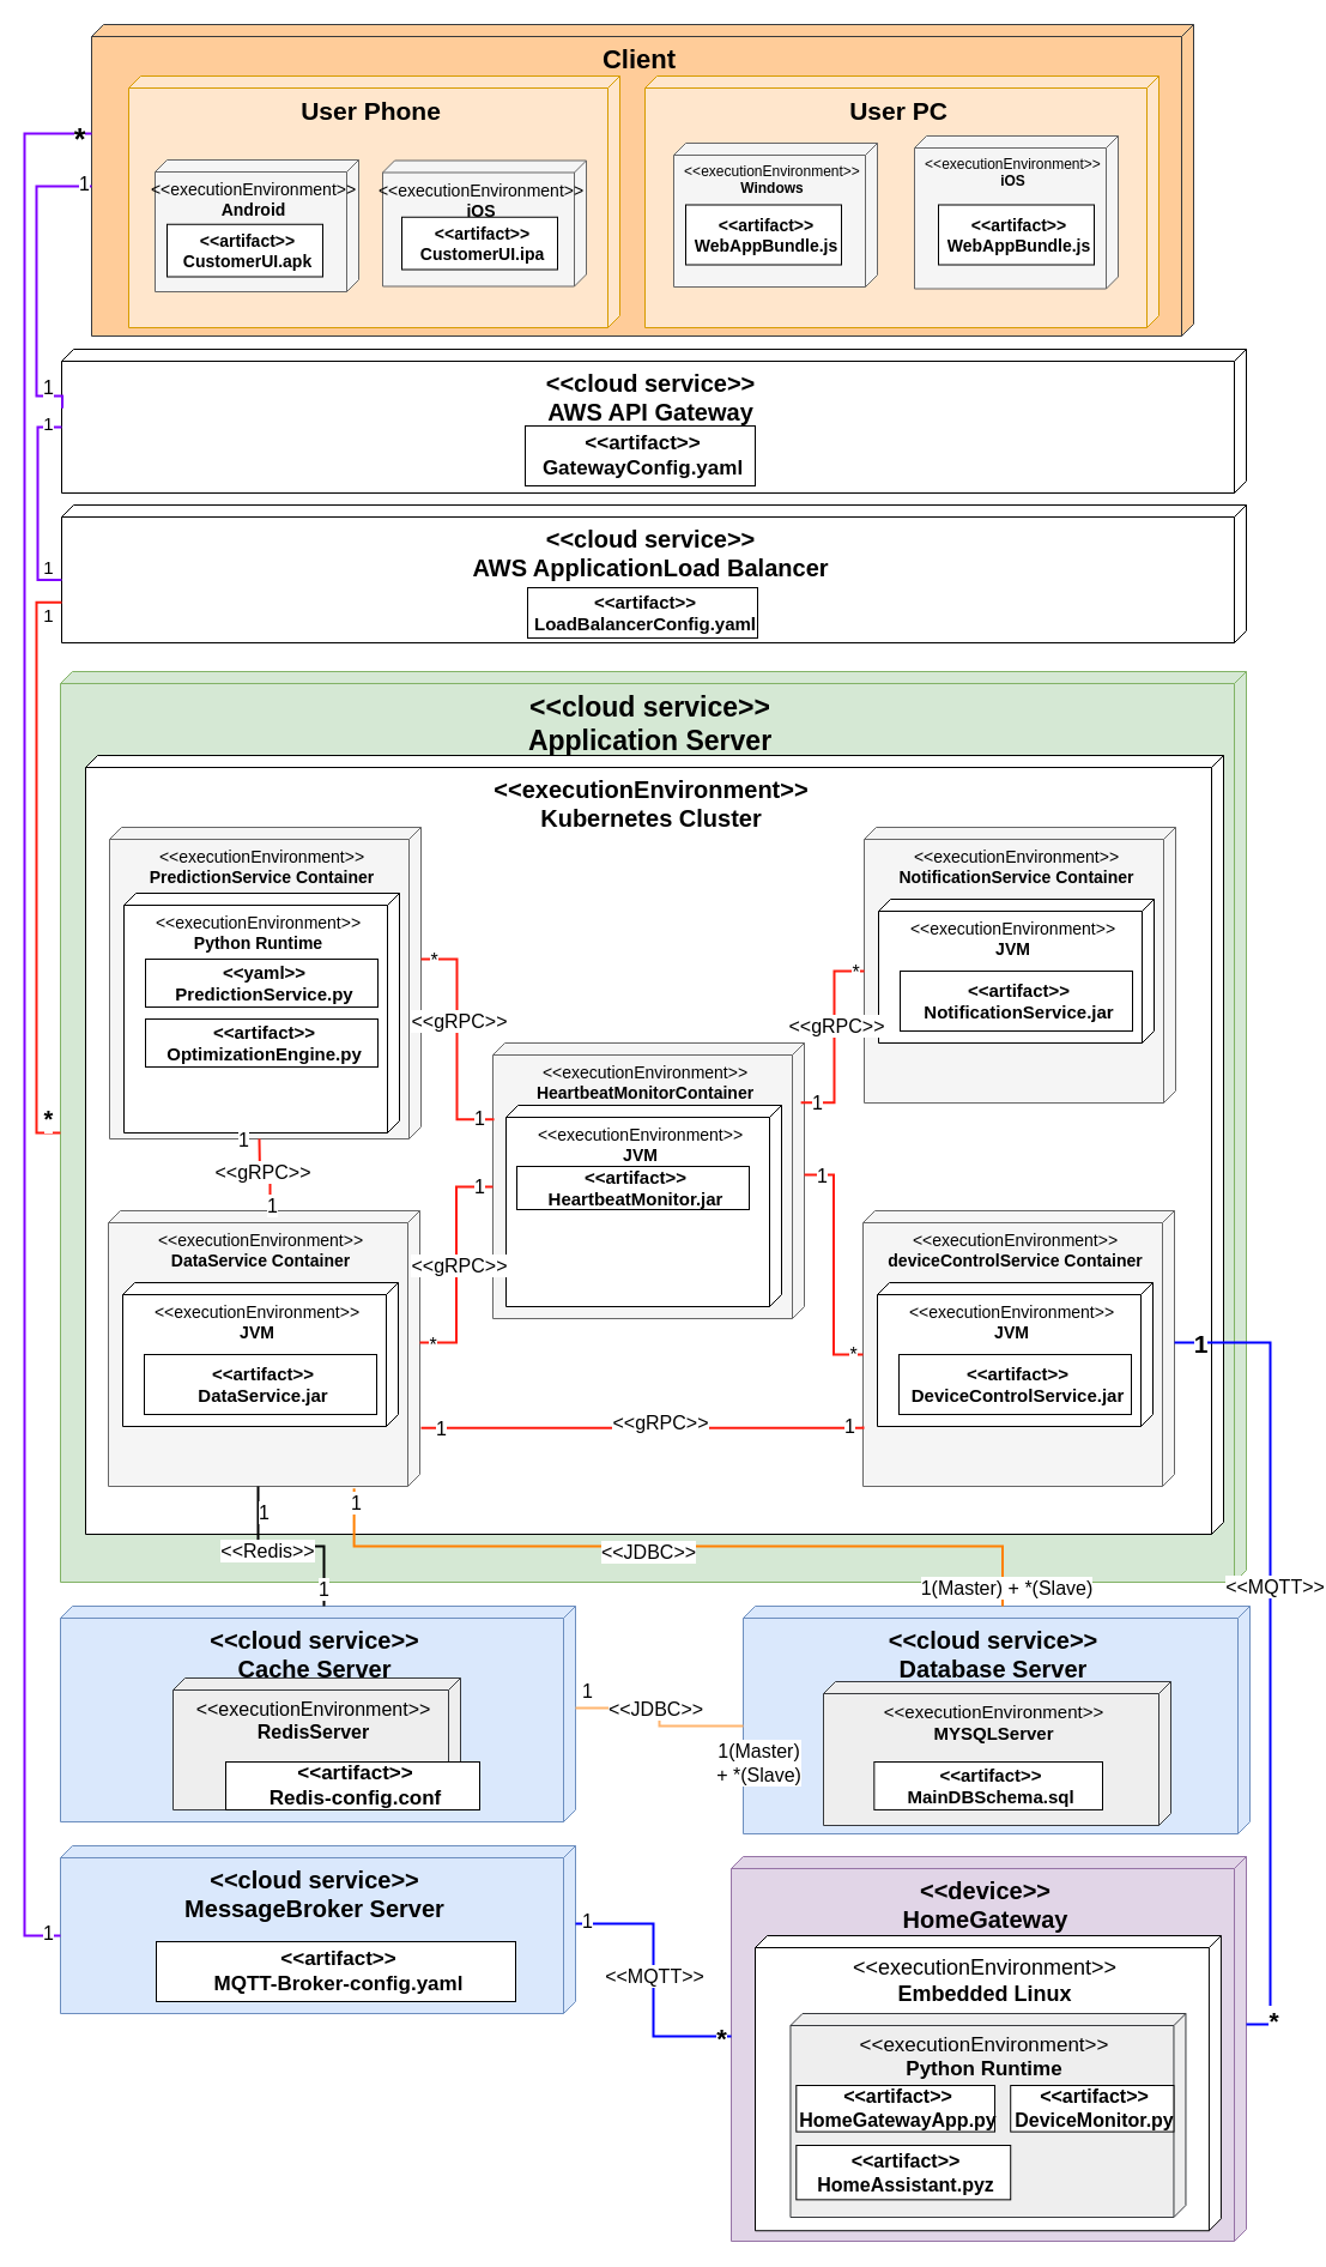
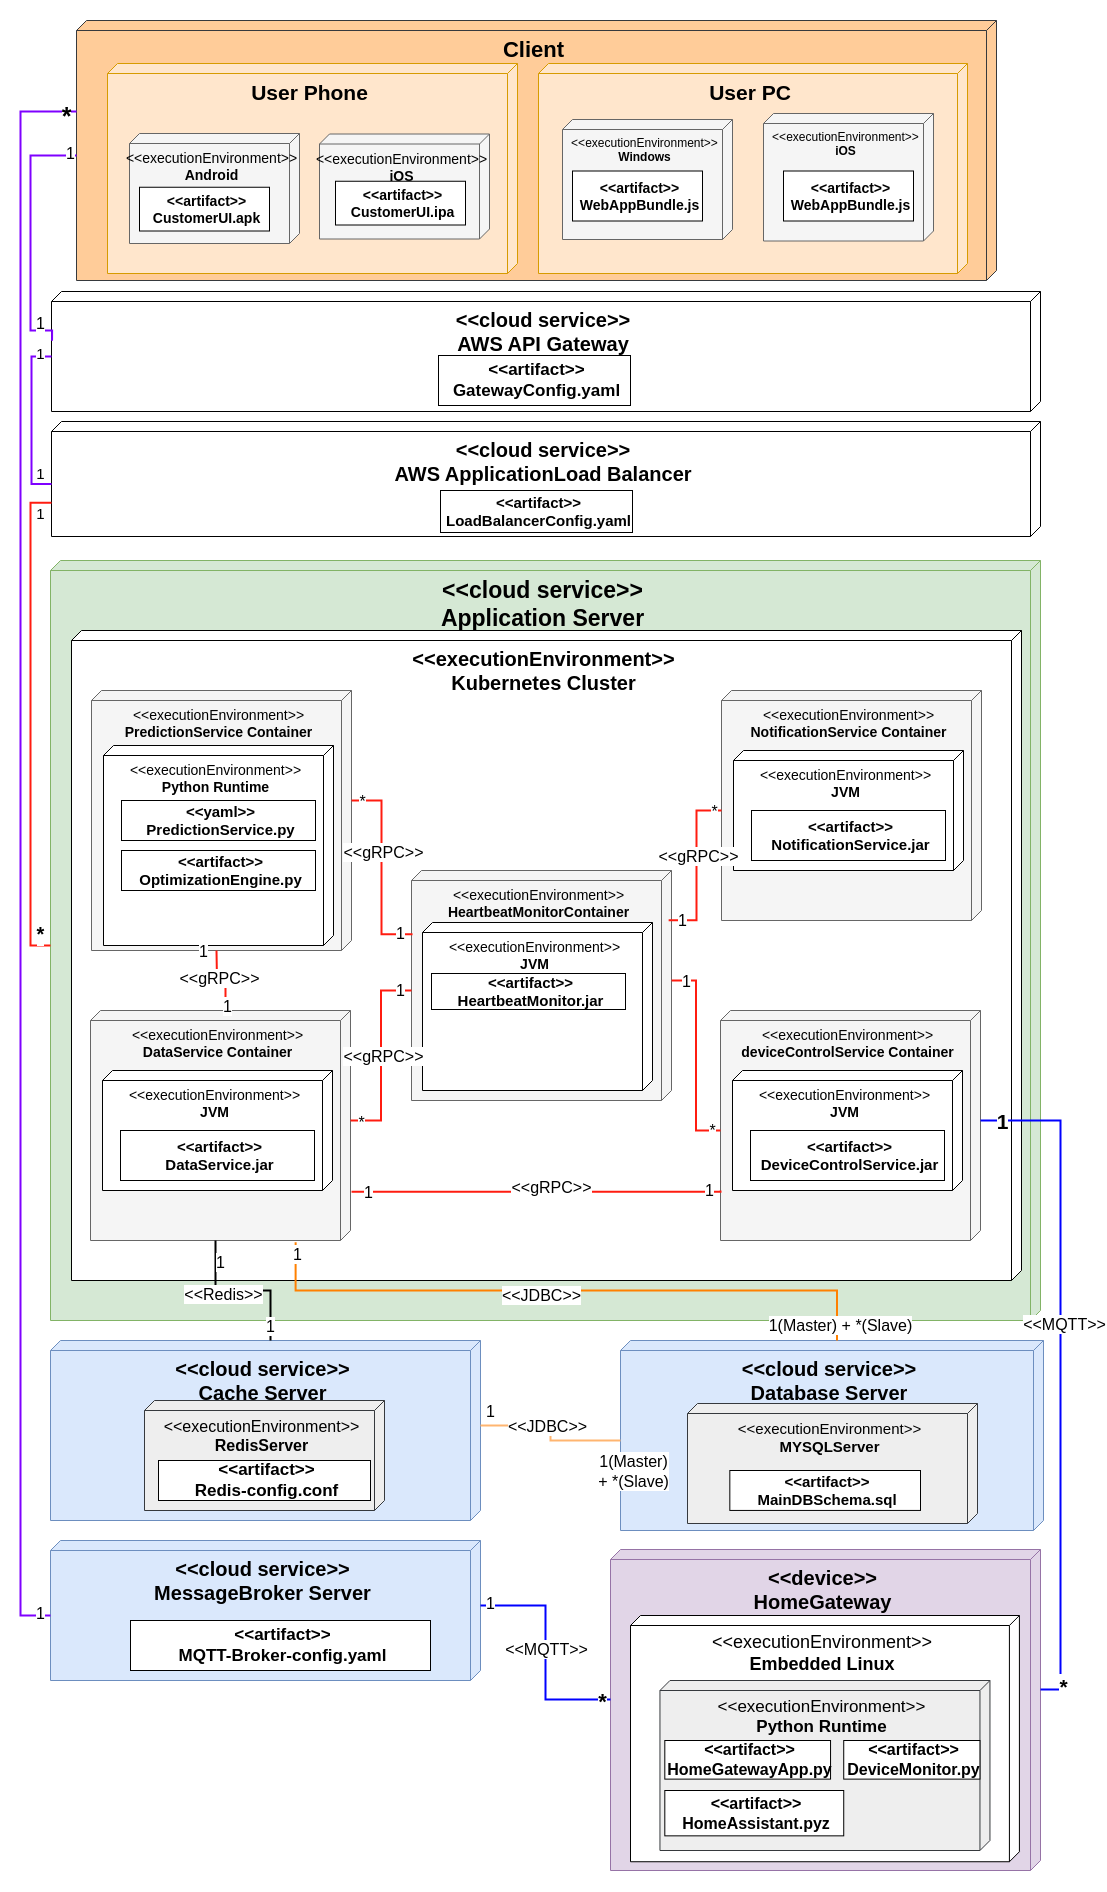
- <mxCell id="14" value="&amp;lt;&amp;lt;artifact&amp;gt;&amp;gt;&lt;br&gt;&lt;div&gt;&lt;span style=&quot;font-family: Arial, sans-serif; background-color: transparent; color: light-dark(rgb(0, 0, 0), rgb(237, 237, 237));&quot;&gt;Redis-config.conf&lt;/span&gt;&lt;/div&gt;" style="html=1;whiteSpace=wrap;strokeColor=default;align=center;verticalAlign=middle;spacingLeft=5;fontFamily=Helvetica;fontSize=17;fontColor=#000000;fontStyle=1;fillColor=default;" vertex="1" parent="12"><mxGeometry x="138" y="130" width="212" height="40" as="geometry" /></mxCell>
+ <mxCell id="14" value="&amp;lt;&amp;lt;artifact&amp;gt;&amp;gt;&lt;br&gt;&lt;div&gt;&lt;span style=&quot;font-family: Arial, sans-serif; background-color: transparent; color: light-dark(rgb(0, 0, 0), rgb(237, 237, 237));&quot;&gt;Redis-config.conf&lt;/span&gt;&lt;/div&gt;" style="html=1;whiteSpace=wrap;strokeColor=default;align=center;verticalAlign=middle;spacingLeft=5;fontFamily=Helvetica;fontSize=17;fontColor=#000000;fontStyle=1;fillColor=default;" vertex="1" parent="12"><mxGeometry x="108" y="120" width="212" height="40" as="geometry" /></mxCell>
